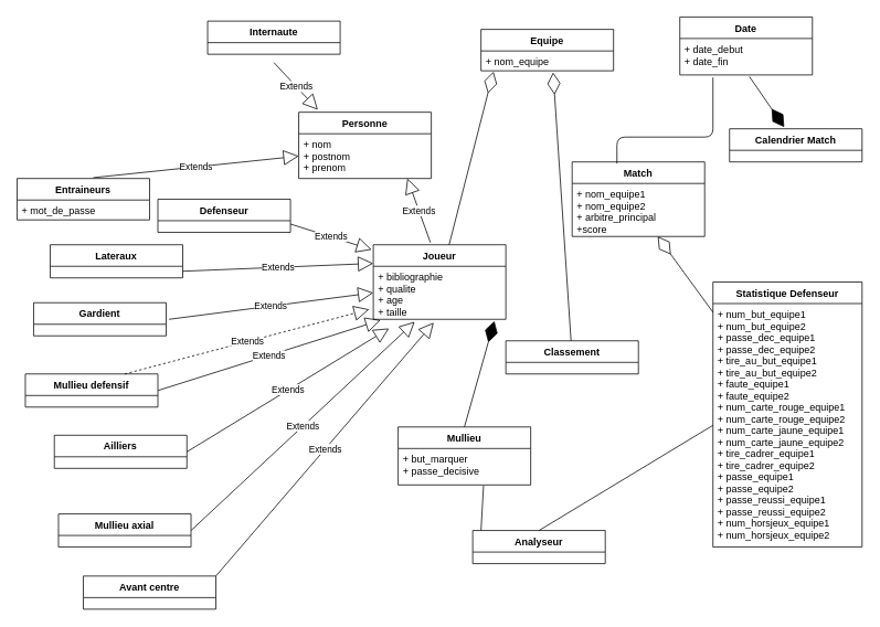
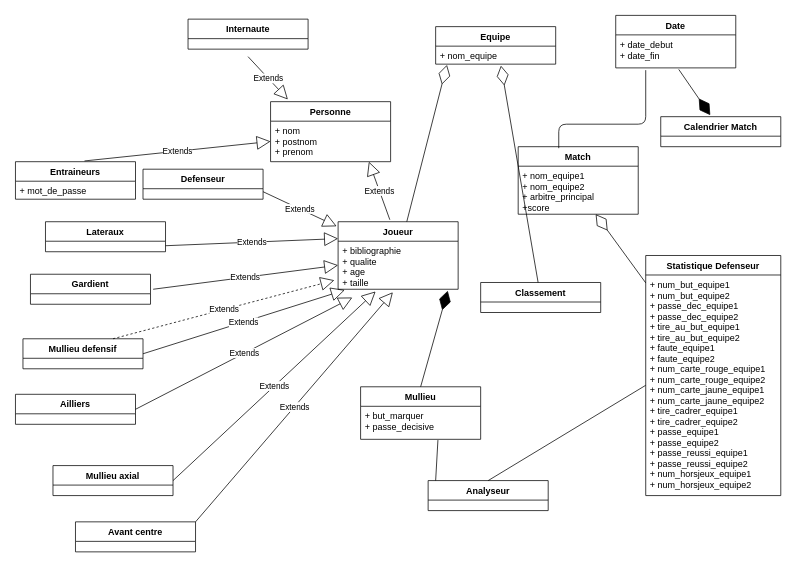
- <mxCell id="38" value="Defenseur" style="swimlane;fontStyle=1;align=center;verticalAlign=top;childLayout=stackLayout;horizontal=1;startSize=26;horizontalStack=0;resizeParent=1;resizeParentMax=0;resizeLast=0;collapsible=1;marginBottom=0;" parent="1" vertex="1"><mxGeometry x="190" y="240" width="160" height="40" as="geometry" /></mxCell>
+ <mxCell id="38" value="Defenseur" style="swimlane;fontStyle=1;align=center;verticalAlign=top;childLayout=stackLayout;horizontal=1;startSize=26;horizontalStack=0;resizeParent=1;resizeParentMax=0;resizeLast=0;collapsible=1;marginBottom=0;" parent="1" vertex="1"><mxGeometry x="190" y="225" width="160" height="40" as="geometry" /></mxCell>
- <mxCell id="23" value="Classement" style="swimlane;fontStyle=1;align=center;verticalAlign=top;childLayout=stackLayout;horizontal=1;startSize=26;horizontalStack=0;resizeParent=1;resizeParentMax=0;resizeLast=0;collapsible=1;marginBottom=0;" parent="1" vertex="1"><mxGeometry x="610" y="411" width="160" height="40" as="geometry" /></mxCell>
+ <mxCell id="23" value="Classement" style="swimlane;fontStyle=1;align=center;verticalAlign=top;childLayout=stackLayout;horizontal=1;startSize=26;horizontalStack=0;resizeParent=1;resizeParentMax=0;resizeLast=0;collapsible=1;marginBottom=0;" parent="1" vertex="1"><mxGeometry x="640" y="376" width="160" height="40" as="geometry" /></mxCell>
- <mxCell id="41" value="Ailliers" style="swimlane;fontStyle=1;align=center;verticalAlign=top;childLayout=stackLayout;horizontal=1;startSize=26;horizontalStack=0;resizeParent=1;resizeParentMax=0;resizeLast=0;collapsible=1;marginBottom=0;" parent="1" vertex="1"><mxGeometry x="65" y="525" width="160" height="40" as="geometry" /></mxCell>
+ <mxCell id="41" value="Ailliers" style="swimlane;fontStyle=1;align=center;verticalAlign=top;childLayout=stackLayout;horizontal=1;startSize=26;horizontalStack=0;resizeParent=1;resizeParentMax=0;resizeLast=0;collapsible=1;marginBottom=0;" parent="1" vertex="1"><mxGeometry x="20" y="525" width="160" height="40" as="geometry" /></mxCell>
